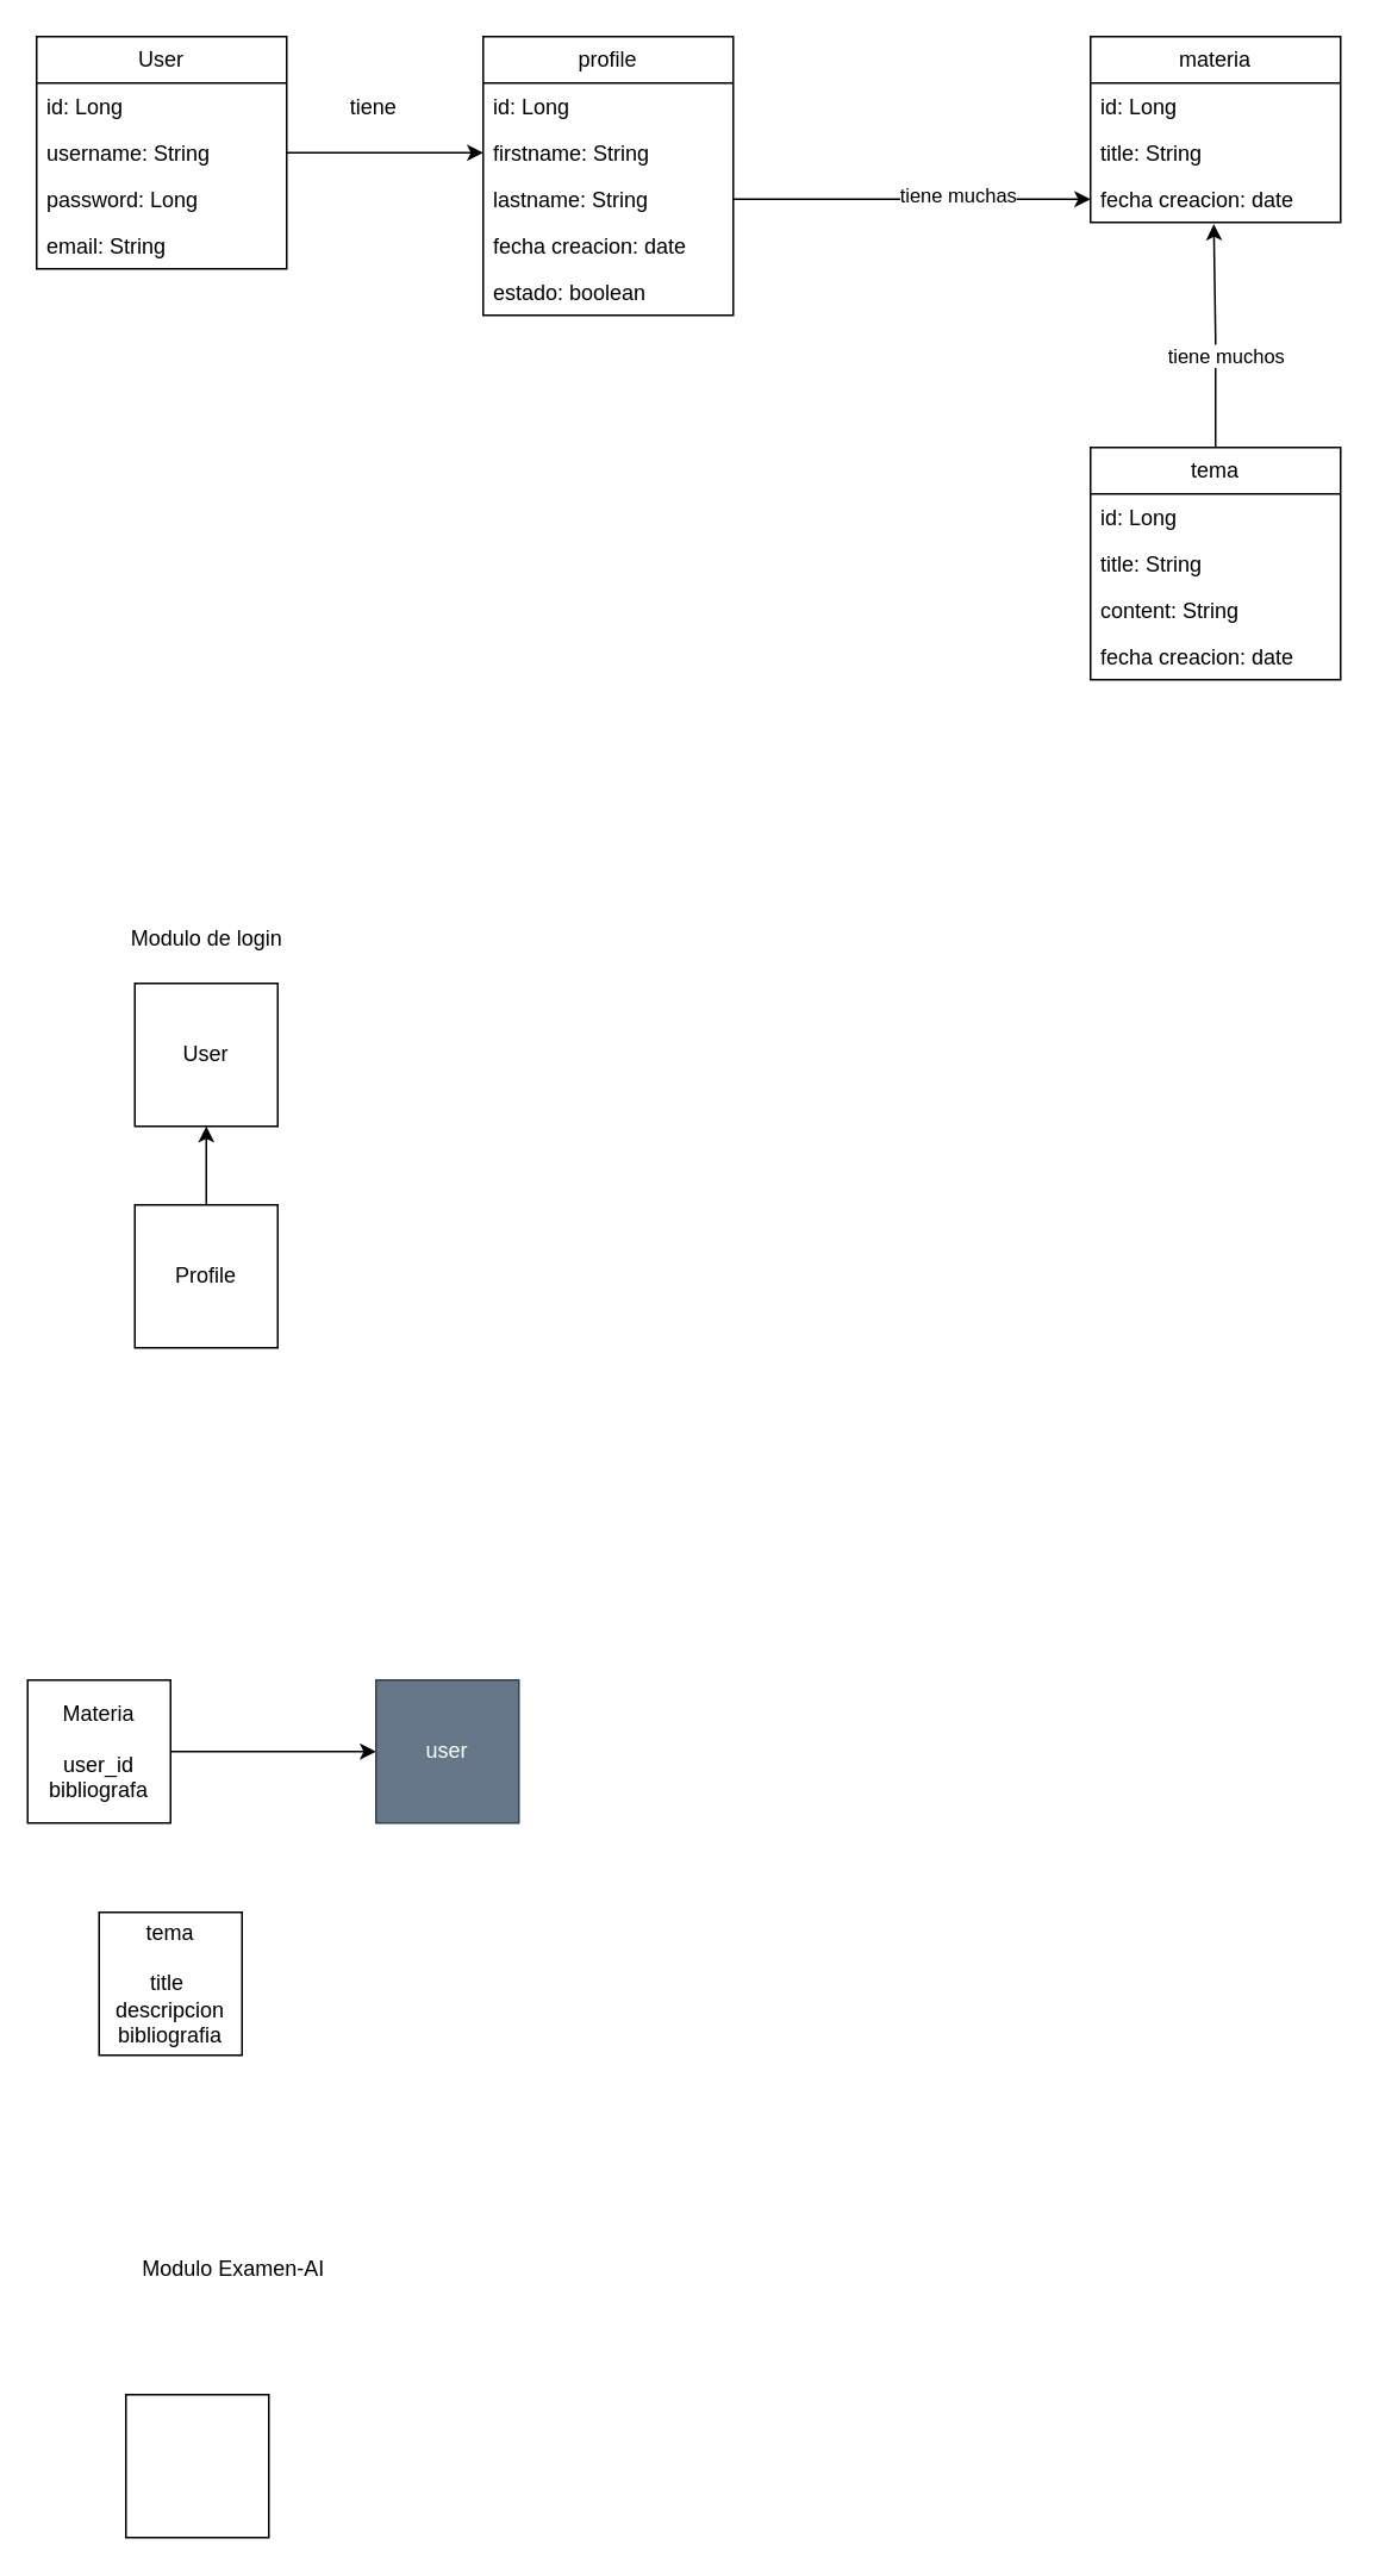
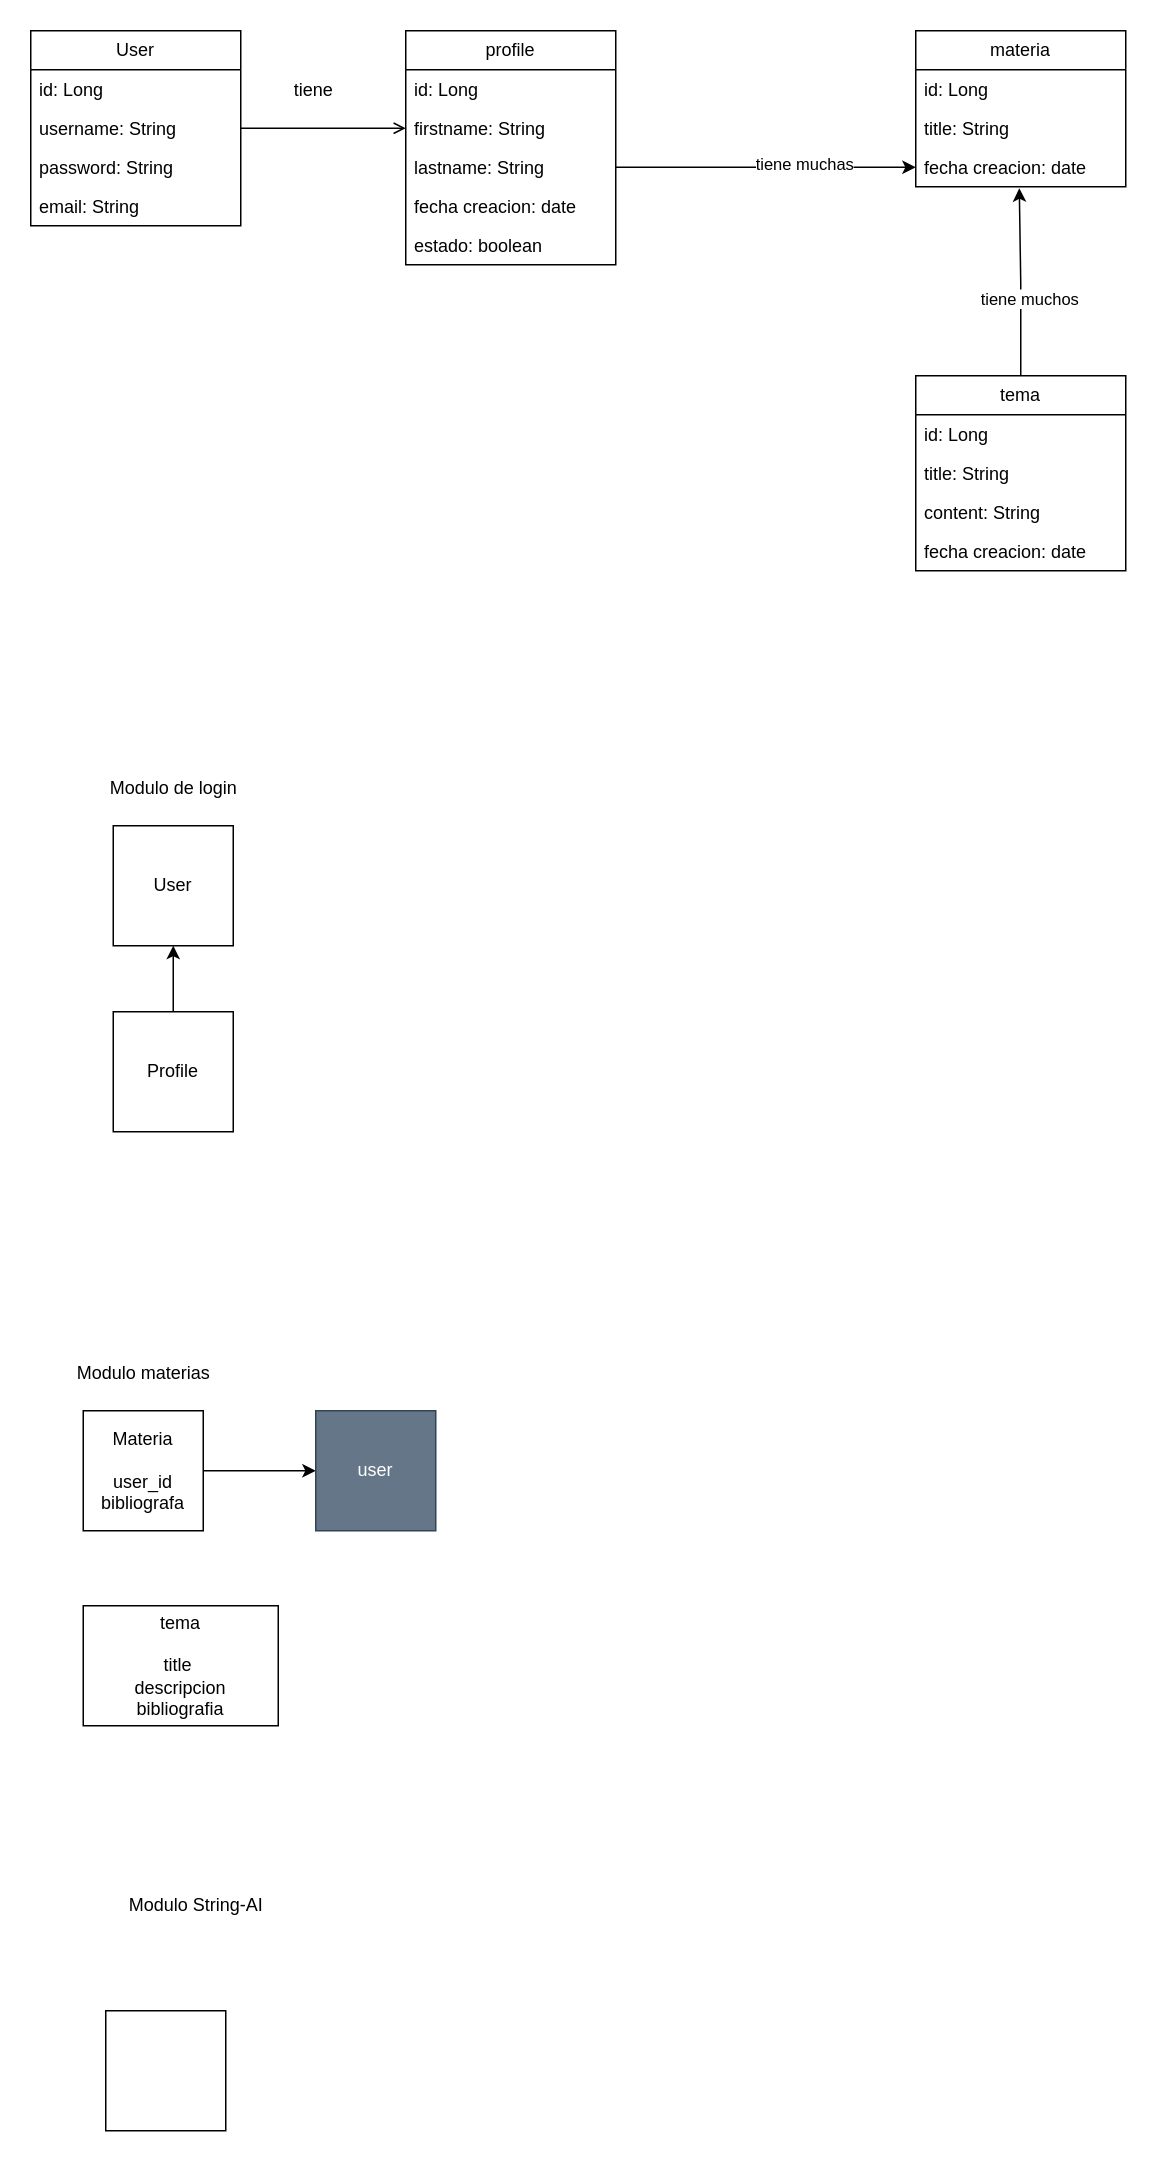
- <mxCell id="20" style="edgeStyle=orthogonalEdgeStyle;rounded=0;orthogonalLoop=1;jettySize=auto;html=1;entryX=0;entryY=0.5;entryDx=0;entryDy=0;" parent="1" source="4" target="9" edge="1"><mxGeometry relative="1" as="geometry" /></mxCell>
+ <mxCell id="20" style="edgeStyle=orthogonalEdgeStyle;rounded=0;orthogonalLoop=1;jettySize=auto;html=1;entryX=0;entryY=0.5;entryDx=0;entryDy=0;endArrow=open;" parent="1" source="4" target="9" edge="1"><mxGeometry relative="1" as="geometry" /></mxCell>
- <mxCell id="5" value="password: Long&lt;div&gt;&lt;br&gt;&lt;/div&gt;" style="text;strokeColor=none;fillColor=none;align=left;verticalAlign=top;spacingLeft=4;spacingRight=4;overflow=hidden;rotatable=0;points=[[0,0.5],[1,0.5]];portConstraint=eastwest;whiteSpace=wrap;html=1;" parent="2" vertex="1"><mxGeometry y="78" width="140" height="26" as="geometry" /></mxCell>
+ <mxCell id="5" value="password: String&lt;div&gt;&lt;br&gt;&lt;/div&gt;" style="text;strokeColor=none;fillColor=none;align=left;verticalAlign=top;spacingLeft=4;spacingRight=4;overflow=hidden;rotatable=0;points=[[0,0.5],[1,0.5]];portConstraint=eastwest;whiteSpace=wrap;html=1;" parent="2" vertex="1"><mxGeometry y="78" width="140" height="26" as="geometry" /></mxCell>
+ <mxCell id="31" value="Modulo materias" style="text;html=1;align=center;verticalAlign=middle;resizable=0;points=[];autosize=1;strokeColor=none;fillColor=none;" parent="1" vertex="1"><mxGeometry x="40" y="900" width="110" height="30" as="geometry" /></mxCell>
- <mxCell id="29" value="Materia&lt;br&gt;&lt;br&gt;user_id&lt;br&gt;bibliografa" style="whiteSpace=wrap;html=1;aspect=fixed;" parent="1" vertex="1"><mxGeometry x="15" y="940" width="80" height="80" as="geometry" /></mxCell>
+ <mxCell id="29" value="Materia&lt;br&gt;&lt;br&gt;user_id&lt;br&gt;bibliografa" style="whiteSpace=wrap;html=1;aspect=fixed;" parent="1" vertex="1"><mxGeometry x="55" y="940" width="80" height="80" as="geometry" /></mxCell>
- <mxCell id="32" value="tema&lt;br&gt;&lt;br&gt;title&amp;nbsp;&lt;br&gt;descripcion&lt;br&gt;bibliografia" style="whiteSpace=wrap;html=1;aspect=fixed;" parent="1" vertex="1"><mxGeometry x="55" y="1070" width="80" height="80" as="geometry" /></mxCell>
+ <mxCell id="32" value="tema&lt;br&gt;&lt;br&gt;title&amp;nbsp;&lt;br&gt;descripcion&lt;br&gt;bibliografia" style="whiteSpace=wrap;html=1;aspect=fixed;" parent="1" vertex="1"><mxGeometry x="55" y="1070" width="130" height="80" as="geometry" /></mxCell>
- <mxCell id="38" value="Modulo Examen-AI&lt;br&gt;" style="text;html=1;align=center;verticalAlign=middle;resizable=0;points=[];autosize=1;strokeColor=none;fillColor=none;" vertex="1" parent="1"><mxGeometry x="65" y="1255" width="130" height="30" as="geometry" /></mxCell>
+ <mxCell id="38" value="Modulo String-AI&lt;br&gt;" style="text;html=1;align=center;verticalAlign=middle;resizable=0;points=[];autosize=1;strokeColor=none;fillColor=none;" vertex="1" parent="1"><mxGeometry x="65" y="1255" width="130" height="30" as="geometry" /></mxCell>
